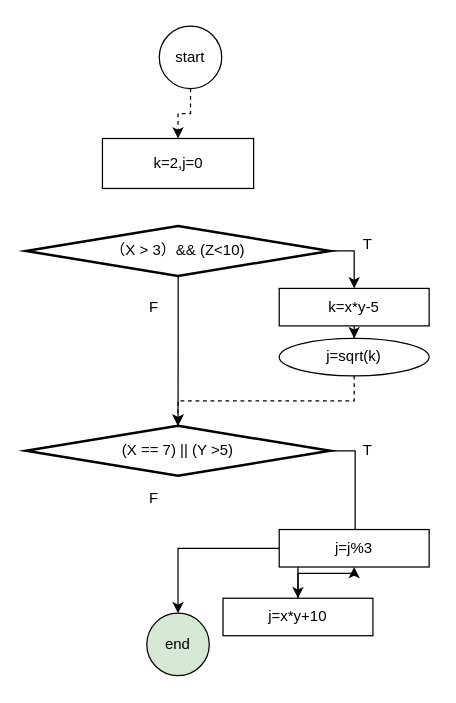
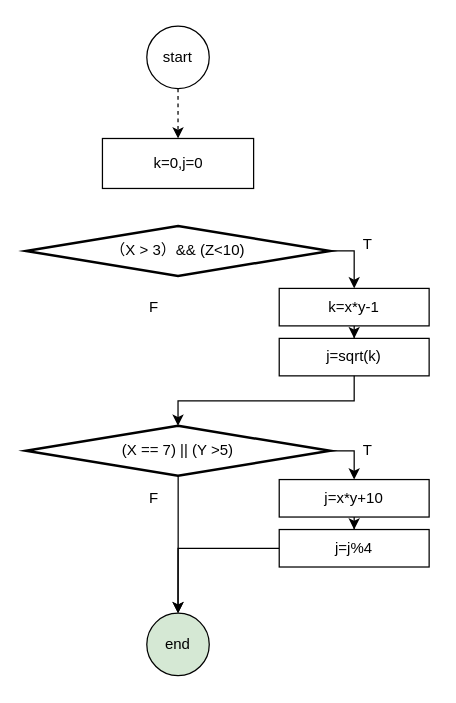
- <mxCell id="3" value="start" style="ellipse;whiteSpace=wrap;html=1;aspect=fixed;" vertex="1" parent="1"><mxGeometry x="127" y="20" width="50" height="50" as="geometry" /></mxCell>
+ <mxCell id="3" value="start" style="ellipse;whiteSpace=wrap;html=1;aspect=fixed;" vertex="1" parent="1"><mxGeometry x="117" y="20" width="50" height="50" as="geometry" /></mxCell>
- <mxCell id="4" value="k=2,j=0" style="rounded=0;whiteSpace=wrap;html=1;" vertex="1" parent="1"><mxGeometry x="81.5" y="110" width="121" height="40" as="geometry" /></mxCell>
+ <mxCell id="4" value="k=0,j=0" style="rounded=0;whiteSpace=wrap;html=1;" vertex="1" parent="1"><mxGeometry x="81.5" y="110" width="121" height="40" as="geometry" /></mxCell>
- <mxCell id="11" value="k=x*y-5" style="rounded=0;whiteSpace=wrap;html=1;" vertex="1" parent="1"><mxGeometry x="223" y="230" width="120" height="30" as="geometry" /></mxCell>
+ <mxCell id="11" value="k=x*y-1" style="rounded=0;whiteSpace=wrap;html=1;" vertex="1" parent="1"><mxGeometry x="223" y="230" width="120" height="30" as="geometry" /></mxCell>
- <mxCell id="17" style="edgeStyle=orthogonalEdgeStyle;rounded=0;orthogonalLoop=1;jettySize=auto;html=1;entryX=0.5;entryY=0;entryDx=0;entryDy=0;entryPerimeter=0;" edge="1" parent="1" source="6" target="9"><mxGeometry relative="1" as="geometry" /></mxCell>
- <mxCell id="12" value="j=sqrt(k)" style="ellipse;whiteSpace=wrap;html=1;" vertex="1" parent="1"><mxGeometry x="223" y="270" width="120" height="30" as="geometry" /></mxCell>
+ <mxCell id="12" value="j=sqrt(k)" style="rounded=0;whiteSpace=wrap;html=1;" vertex="1" parent="1"><mxGeometry x="223" y="270" width="120" height="30" as="geometry" /></mxCell>
- <mxCell id="18" style="edgeStyle=orthogonalEdgeStyle;rounded=0;orthogonalLoop=1;jettySize=auto;html=1;entryX=0.5;entryY=0;entryDx=0;entryDy=0;entryPerimeter=0;dashed=1;" edge="1" parent="1" source="12" target="9"><mxGeometry relative="1" as="geometry" /></mxCell>
+ <mxCell id="18" style="edgeStyle=orthogonalEdgeStyle;rounded=0;orthogonalLoop=1;jettySize=auto;html=1;entryX=0.5;entryY=0;entryDx=0;entryDy=0;entryPerimeter=0;" edge="1" parent="1" source="12" target="9"><mxGeometry relative="1" as="geometry" /></mxCell>
+ <mxCell id="8" style="edgeStyle=orthogonalEdgeStyle;rounded=0;orthogonalLoop=1;jettySize=auto;html=1;entryX=0.5;entryY=0;entryDx=0;entryDy=0;" edge="1" parent="1" source="9" target="19"><mxGeometry relative="1" as="geometry" /></mxCell>
- <mxCell id="16" value="j=j%3" style="rounded=0;whiteSpace=wrap;html=1;" vertex="1" parent="1"><mxGeometry x="223" y="423" width="120" height="30" as="geometry" /></mxCell>
+ <mxCell id="16" value="j=j%4" style="rounded=0;whiteSpace=wrap;html=1;" vertex="1" parent="1"><mxGeometry x="223" y="423" width="120" height="30" as="geometry" /></mxCell>
- <mxCell id="14" value="j=x*y+10" style="rounded=0;whiteSpace=wrap;html=1;" vertex="1" parent="1"><mxGeometry x="178" y="478" width="120" height="30" as="geometry" /></mxCell>
+ <mxCell id="14" value="j=x*y+10" style="rounded=0;whiteSpace=wrap;html=1;" vertex="1" parent="1"><mxGeometry x="223" y="383" width="120" height="30" as="geometry" /></mxCell>
